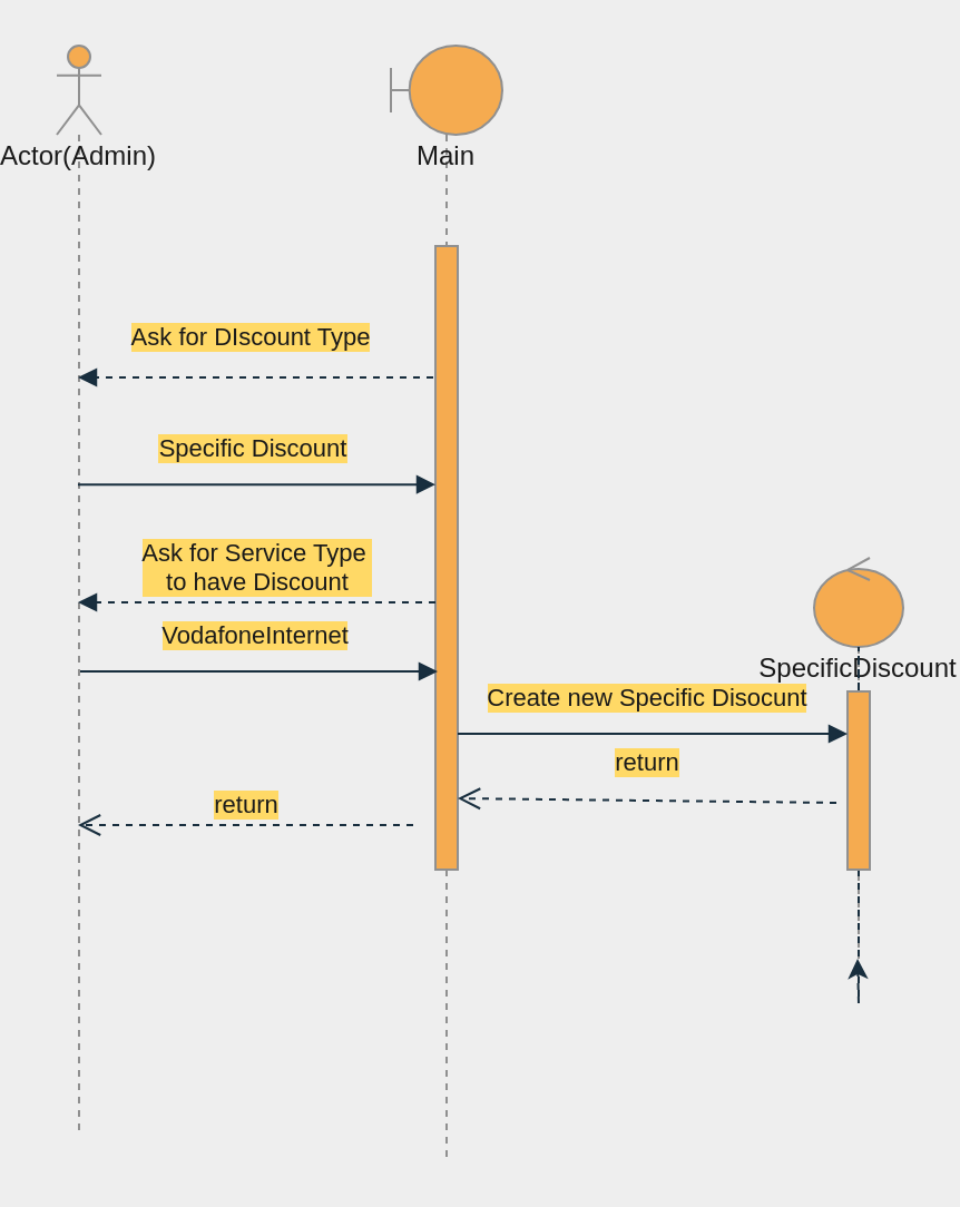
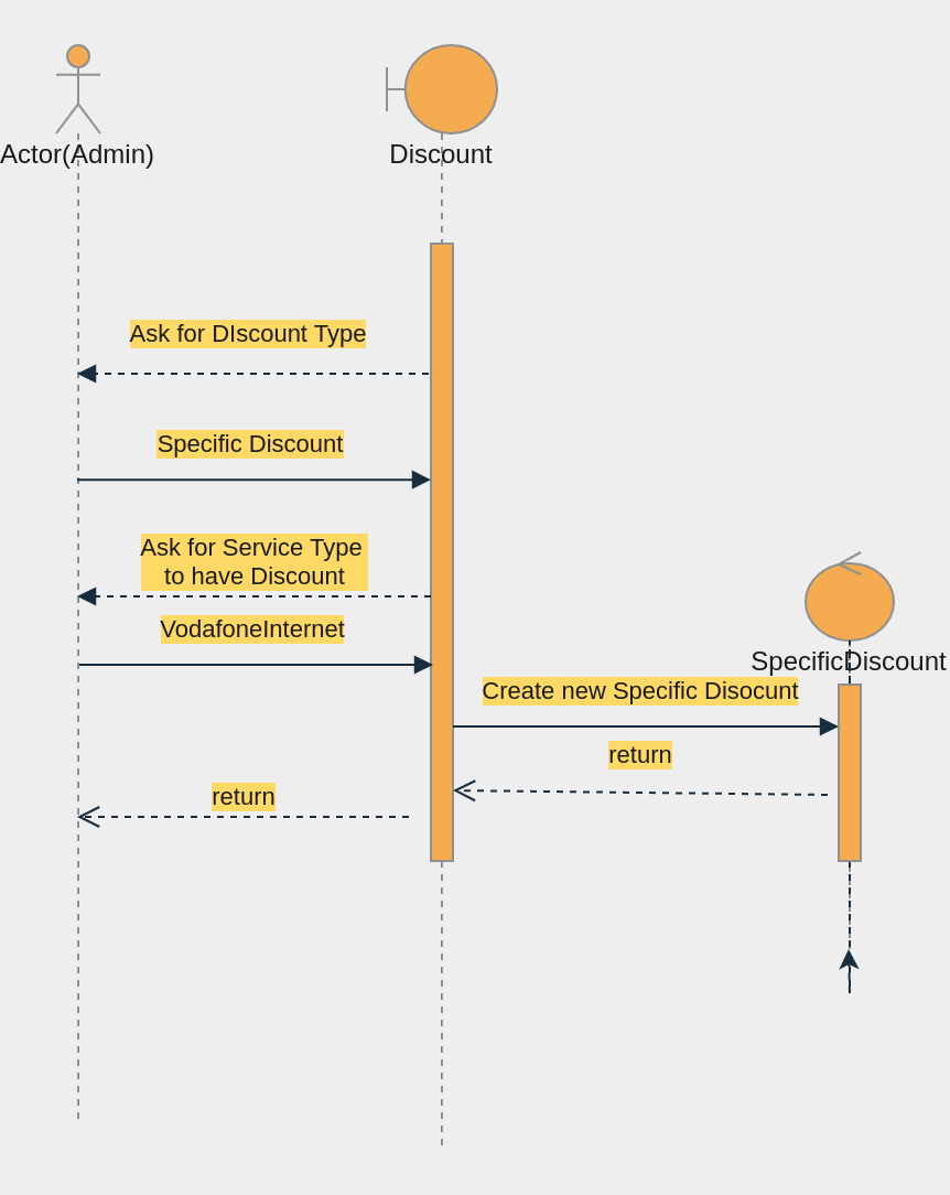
- <mxCell id="3" value="Main" style="shape=umlLifeline;participant=umlBoundary;perimeter=lifelinePerimeter;whiteSpace=wrap;html=1;container=1;collapsible=0;recursiveResize=0;verticalAlign=top;spacingTop=36;outlineConnect=0;strokeColor=#909090;fontColor=#1A1A1A;fillColor=#F5AB50;" vertex="1" parent="1"><mxGeometry x="170" y="20" width="50" height="500" as="geometry" /></mxCell>
+ <mxCell id="3" value="Discount" style="shape=umlLifeline;participant=umlBoundary;perimeter=lifelinePerimeter;whiteSpace=wrap;html=1;container=1;collapsible=0;recursiveResize=0;verticalAlign=top;spacingTop=36;outlineConnect=0;strokeColor=#909090;fontColor=#1A1A1A;fillColor=#F5AB50;" vertex="1" parent="1"><mxGeometry x="170" y="20" width="50" height="500" as="geometry" /></mxCell>
